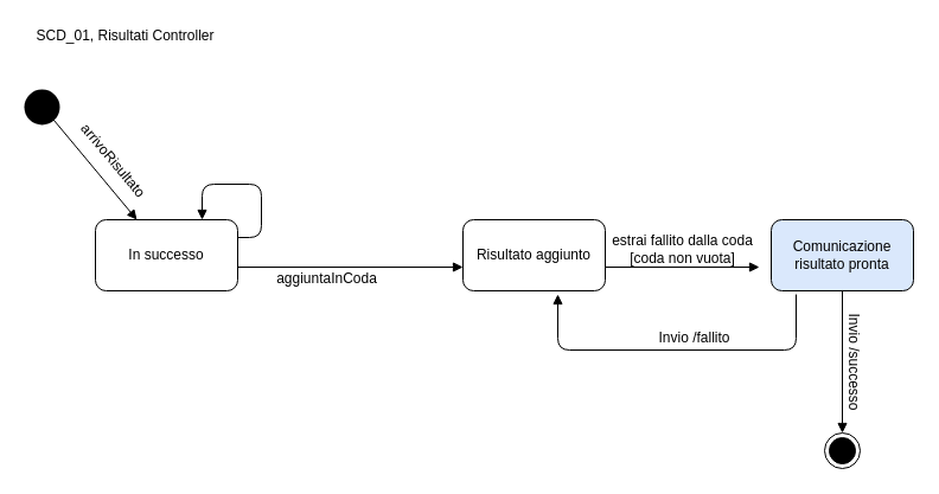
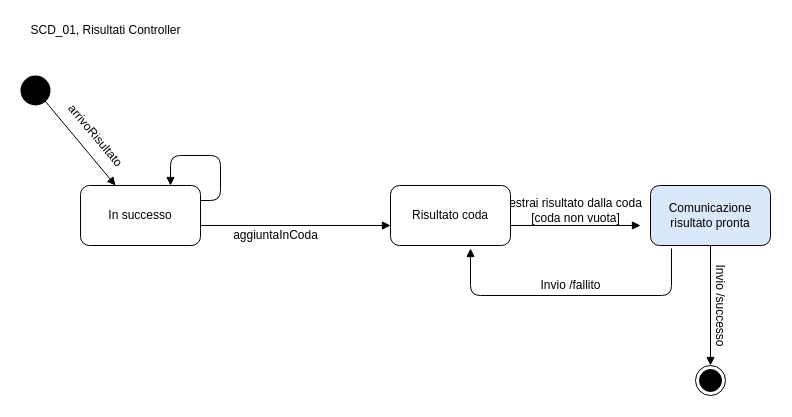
- <mxCell id="14" value="estrai fallito dalla coda&lt;br&gt;[coda non vuota]" style="text;html=1;align=center;verticalAlign=middle;resizable=0;points=[];autosize=1;" parent="1" vertex="1"><mxGeometry x="500" y="195" width="150" height="30" as="geometry" /></mxCell>
+ <mxCell id="14" value="estrai risultato dalla coda&lt;br&gt;[coda non vuota]" style="text;html=1;align=center;verticalAlign=middle;resizable=0;points=[];autosize=1;" parent="1" vertex="1"><mxGeometry x="500" y="195" width="150" height="30" as="geometry" /></mxCell>
- <mxCell id="11" value="Risultato aggiunto" style="rounded=1;whiteSpace=wrap;html=1;" parent="1" vertex="1"><mxGeometry x="390" y="185" width="120" height="60" as="geometry" /></mxCell>
+ <mxCell id="11" value="Risultato coda" style="rounded=1;whiteSpace=wrap;html=1;" parent="1" vertex="1"><mxGeometry x="390" y="185" width="120" height="60" as="geometry" /></mxCell>
- <mxCell id="15" value="Invio /fallito" style="text;html=1;align=center;verticalAlign=middle;resizable=0;points=[];autosize=1;" parent="1" vertex="1"><mxGeometry x="545" y="275" width="80" height="20" as="geometry" /></mxCell>
+ <mxCell id="15" value="Invio /fallito" style="text;html=1;align=center;verticalAlign=middle;resizable=0;points=[];autosize=1;" parent="1" vertex="1"><mxGeometry x="530" y="275" width="80" height="20" as="geometry" /></mxCell>
